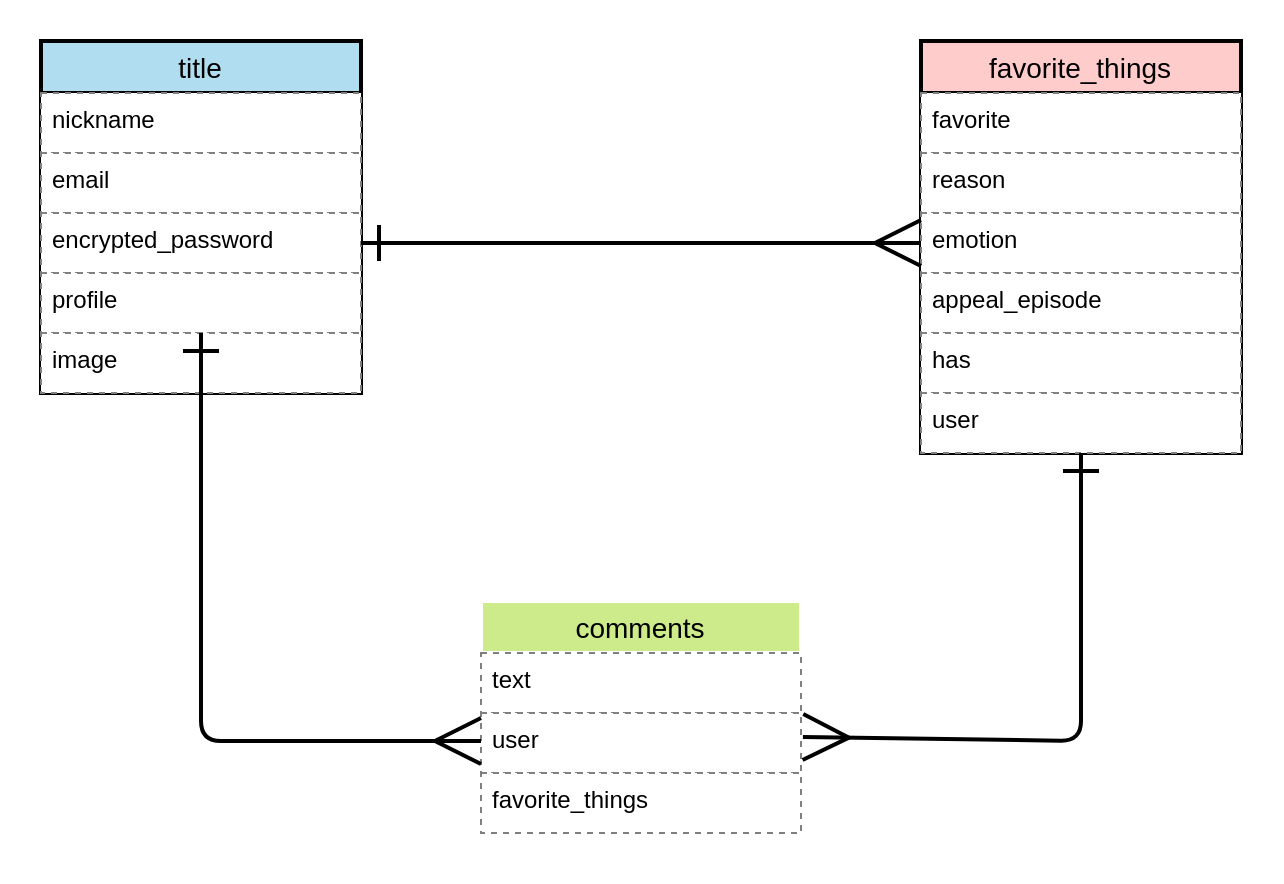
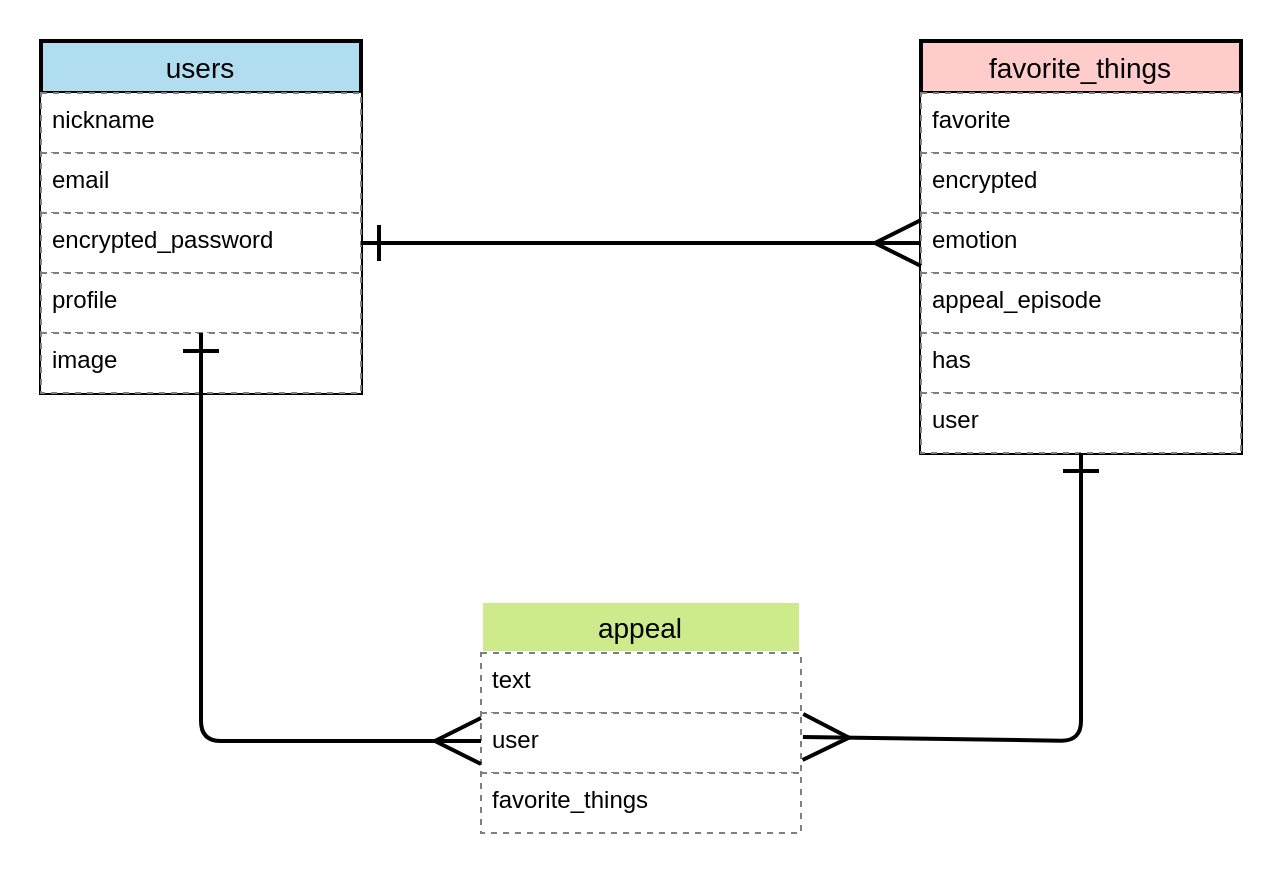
- <mxCell id="2" value="title" style="swimlane;fontStyle=0;childLayout=stackLayout;horizontal=1;startSize=26;horizontalStack=0;resizeParent=1;resizeParentMax=0;resizeLast=0;collapsible=1;marginBottom=0;align=center;fontSize=14;fillColor=#b1ddf0;strokeColor=default;fontColor=#000000;strokeWidth=2;" parent="1" vertex="1"><mxGeometry x="20" y="20" width="160" height="176" as="geometry" /></mxCell>
+ <mxCell id="2" value="users" style="swimlane;fontStyle=0;childLayout=stackLayout;horizontal=1;startSize=26;horizontalStack=0;resizeParent=1;resizeParentMax=0;resizeLast=0;collapsible=1;marginBottom=0;align=center;fontSize=14;fillColor=#b1ddf0;strokeColor=default;fontColor=#000000;strokeWidth=2;" parent="1" vertex="1"><mxGeometry x="20" y="20" width="160" height="176" as="geometry" /></mxCell>
- <mxCell id="10" value="reason" style="text;strokeColor=#808080;fillColor=#FFFFFF;spacingLeft=4;spacingRight=4;overflow=hidden;rotatable=0;points=[[0,0.5],[1,0.5]];portConstraint=eastwest;fontSize=12;fontColor=#000000;labelBackgroundColor=none;dashed=1;" parent="8" vertex="1"><mxGeometry y="56" width="160" height="30" as="geometry" /></mxCell>
+ <mxCell id="10" value="encrypted" style="text;strokeColor=#808080;fillColor=#FFFFFF;spacingLeft=4;spacingRight=4;overflow=hidden;rotatable=0;points=[[0,0.5],[1,0.5]];portConstraint=eastwest;fontSize=12;fontColor=#000000;labelBackgroundColor=none;dashed=1;" parent="8" vertex="1"><mxGeometry y="56" width="160" height="30" as="geometry" /></mxCell>
- <mxCell id="15" value="comments" style="swimlane;fontStyle=0;childLayout=stackLayout;horizontal=1;startSize=26;horizontalStack=0;resizeParent=1;resizeParentMax=0;resizeLast=0;collapsible=1;marginBottom=0;align=center;fontSize=14;labelBackgroundColor=none;strokeColor=#FFFFFF;strokeWidth=2;fillColor=#cdeb8b;fontColor=#000000;" parent="1" vertex="1"><mxGeometry x="240" y="300" width="160" height="116" as="geometry" /></mxCell>
+ <mxCell id="15" value="appeal" style="swimlane;fontStyle=0;childLayout=stackLayout;horizontal=1;startSize=26;horizontalStack=0;resizeParent=1;resizeParentMax=0;resizeLast=0;collapsible=1;marginBottom=0;align=center;fontSize=14;labelBackgroundColor=none;strokeColor=#FFFFFF;strokeWidth=2;fillColor=#cdeb8b;fontColor=#000000;" parent="1" vertex="1"><mxGeometry x="240" y="300" width="160" height="116" as="geometry" /></mxCell>
